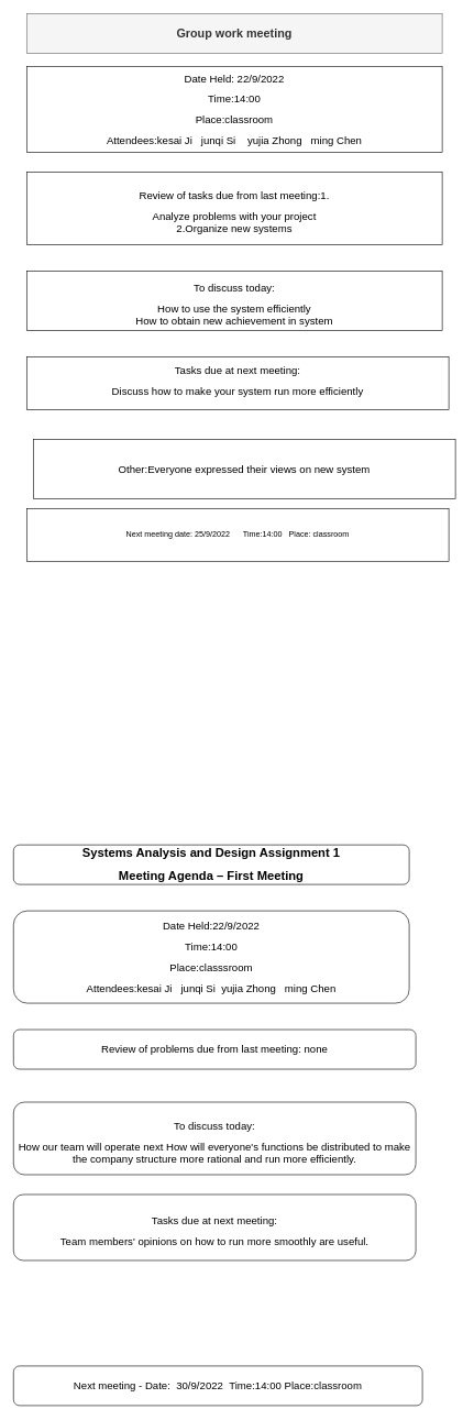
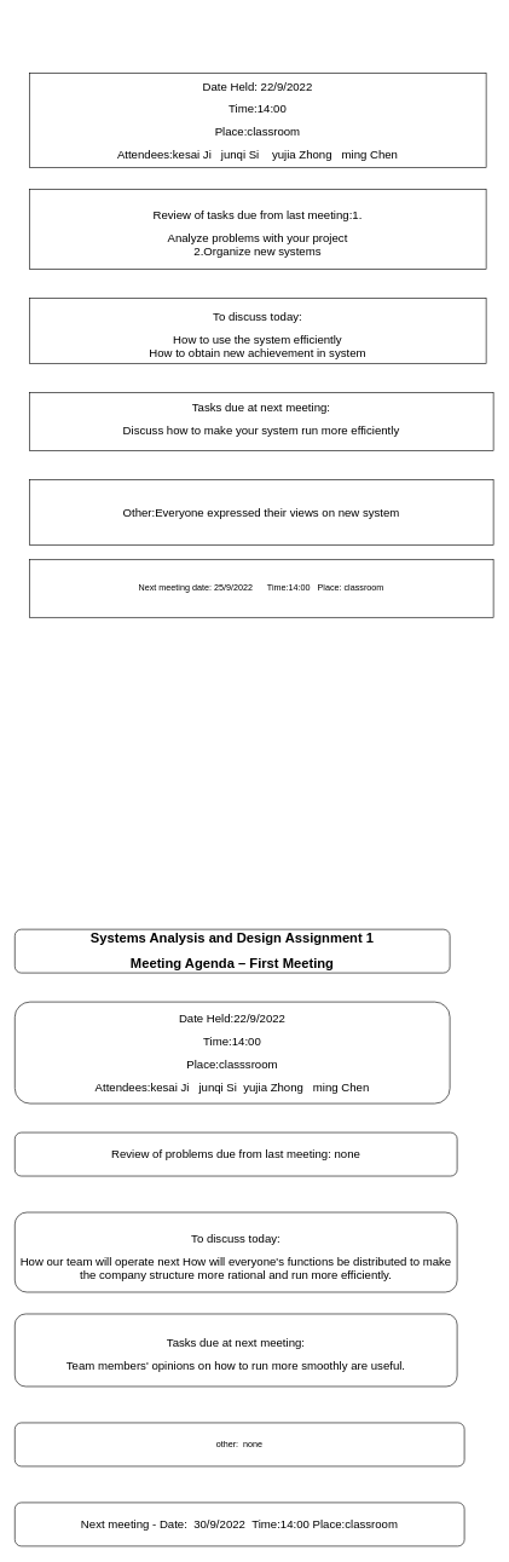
- <mxCell id="2" value="&lt;h2&gt;Group work meeting&lt;/h2&gt;" style="whiteSpace=wrap;html=1;fillColor=#f5f5f5;fontColor=#333333;strokeColor=#666666;" vertex="1" parent="1"><mxGeometry x="40" width="630" height="60" as="geometry" y="20" /></mxCell>
- <mxCell id="7" value="&lt;p class=&quot;MsoNormal&quot;&gt;&lt;span style=&quot;mso-spacerun:'yes';font-family:Arial;font-size:12.0pt;&quot;&gt;Other:Everyone expressed their views on new system&lt;/span&gt;&lt;span style=&quot;mso-spacerun:'yes';font-family:Arial;font-size:12.0pt;&quot;&gt;&lt;/span&gt;&lt;/p&gt;" style="rounded=0;whiteSpace=wrap;html=1;" vertex="1" parent="1"><mxGeometry x="50" y="665" width="640" height="90" as="geometry" /></mxCell>
+ <mxCell id="7" value="&lt;p class=&quot;MsoNormal&quot;&gt;&lt;span style=&quot;mso-spacerun:'yes';font-family:Arial;font-size:12.0pt;&quot;&gt;Other:Everyone expressed their views on new system&lt;/span&gt;&lt;span style=&quot;mso-spacerun:'yes';font-family:Arial;font-size:12.0pt;&quot;&gt;&lt;/span&gt;&lt;/p&gt;" style="rounded=0;whiteSpace=wrap;html=1;" vertex="1" parent="1"><mxGeometry x="40" y="660" width="640" height="90" as="geometry" /></mxCell>
+ <mxCell id="14" value="other:&amp;nbsp; none" style="rounded=1;whiteSpace=wrap;html=1;" vertex="1" parent="1"><mxGeometry x="20" y="1960" width="620" height="60" as="geometry" /></mxCell>
